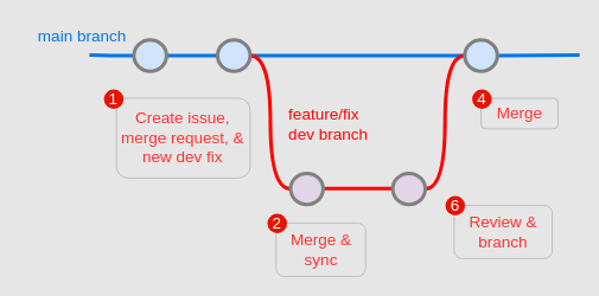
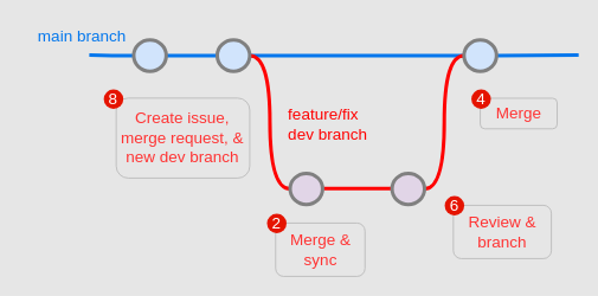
- <mxCell id="5" value="1" style="ellipse;whiteSpace=wrap;html=1;aspect=fixed;labelBackgroundColor=none;fontSize=18;strokeColor=none;fillColor=#e51400;fontColor=#ffffff;" parent="1" vertex="1"><mxGeometry x="116.31" y="100" width="22" height="22" as="geometry" /></mxCell>
+ <mxCell id="5" value="8" style="ellipse;whiteSpace=wrap;html=1;aspect=fixed;labelBackgroundColor=none;fontSize=18;strokeColor=none;fillColor=#e51400;fontColor=#ffffff;" parent="1" vertex="1"><mxGeometry x="116.31" y="100" width="22" height="22" as="geometry" /></mxCell>
- <mxCell id="4" value="&lt;span style=&quot;color: rgb(255 , 51 , 51)&quot;&gt;Create issue, merge request, &amp;amp; new dev fix&lt;/span&gt;" style="rounded=1;whiteSpace=wrap;html=1;labelBackgroundColor=none;fontSize=18;fontColor=#FF9933;strokeColor=#B3B3B3;fillColor=none;" parent="1" vertex="1"><mxGeometry x="130.31" y="109.86" width="150.28" height="90" as="geometry" /></mxCell>
+ <mxCell id="4" value="&lt;span style=&quot;color: rgb(255 , 51 , 51)&quot;&gt;Create issue, merge request, &amp;amp; new dev branch&lt;/span&gt;" style="rounded=1;whiteSpace=wrap;html=1;labelBackgroundColor=none;fontSize=18;fontColor=#FF9933;strokeColor=#B3B3B3;fillColor=none;" parent="1" vertex="1"><mxGeometry x="130.31" y="109.86" width="150.28" height="90" as="geometry" /></mxCell>
